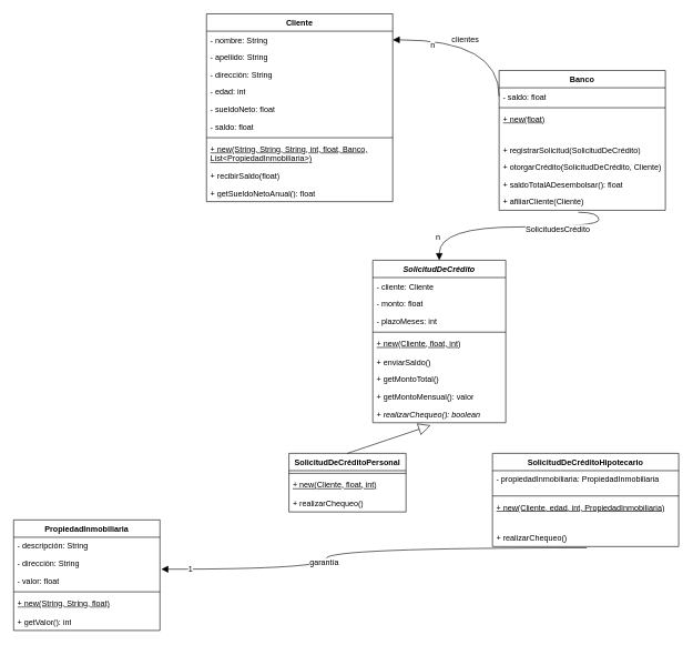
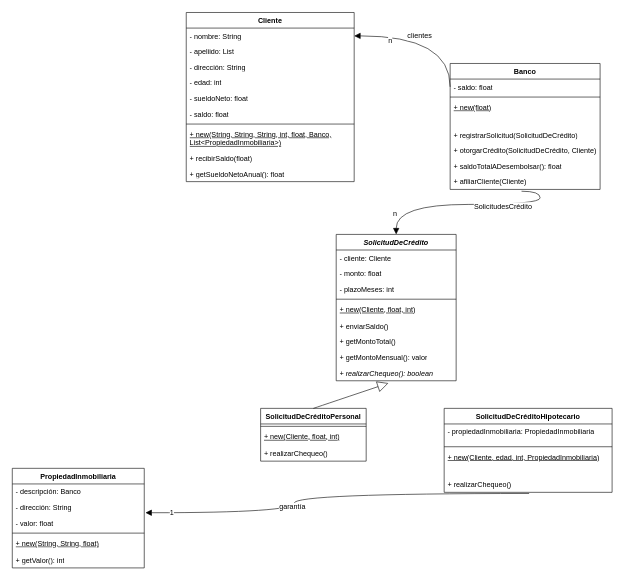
- <mxCell id="4" value="- apeliido: String" style="text;strokeColor=none;fillColor=none;align=left;verticalAlign=top;spacingLeft=4;spacingRight=4;overflow=hidden;rotatable=0;points=[[0,0.5],[1,0.5]];portConstraint=eastwest;whiteSpace=wrap;html=1;" parent="2" vertex="1"><mxGeometry y="52" width="280" height="26" as="geometry" /></mxCell>
+ <mxCell id="4" value="- apeliido: List" style="text;strokeColor=none;fillColor=none;align=left;verticalAlign=top;spacingLeft=4;spacingRight=4;overflow=hidden;rotatable=0;points=[[0,0.5],[1,0.5]];portConstraint=eastwest;whiteSpace=wrap;html=1;" parent="2" vertex="1"><mxGeometry y="52" width="280" height="26" as="geometry" /></mxCell>
- <mxCell id="48" value="- descripción: String" style="text;strokeColor=none;fillColor=none;align=left;verticalAlign=top;spacingLeft=4;spacingRight=4;overflow=hidden;rotatable=0;points=[[0,0.5],[1,0.5]];portConstraint=eastwest;whiteSpace=wrap;html=1;" parent="47" vertex="1"><mxGeometry y="26" width="220" height="26" as="geometry" /></mxCell>
+ <mxCell id="48" value="- descripción: Banco" style="text;strokeColor=none;fillColor=none;align=left;verticalAlign=top;spacingLeft=4;spacingRight=4;overflow=hidden;rotatable=0;points=[[0,0.5],[1,0.5]];portConstraint=eastwest;whiteSpace=wrap;html=1;" parent="47" vertex="1"><mxGeometry y="26" width="220" height="26" as="geometry" /></mxCell>
